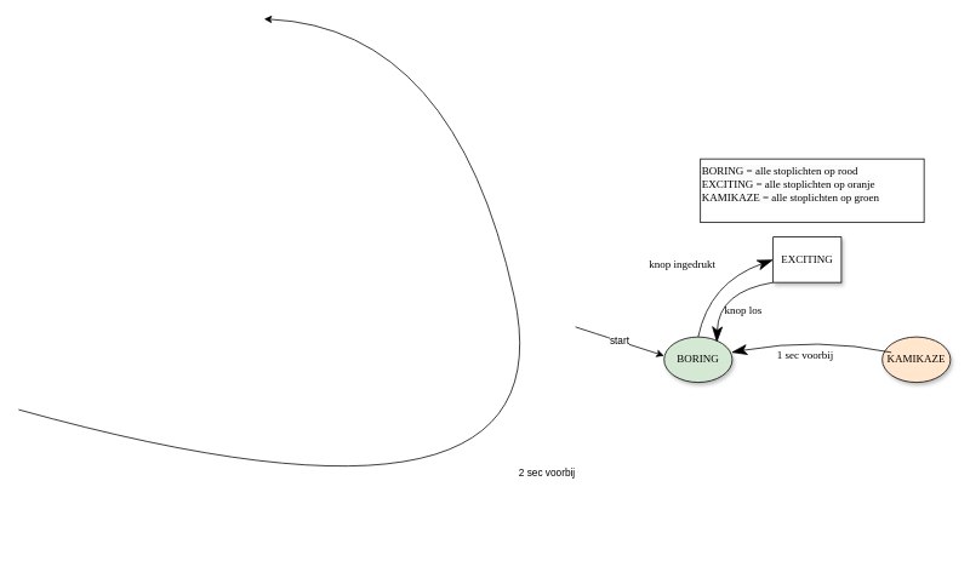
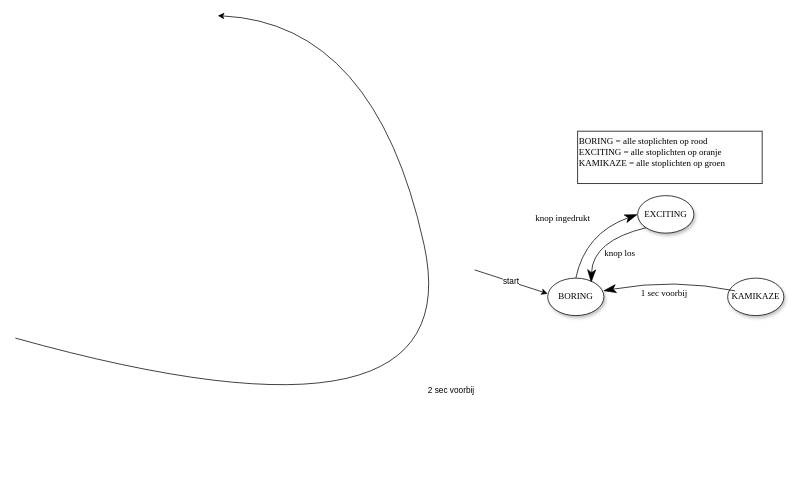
- <mxCell id="4" value="&lt;span&gt;EXCITING&lt;/span&gt;" style="whiteSpace=wrap;html=1;shadow=1;comic=0;labelBackgroundColor=none;strokeWidth=1;fontFamily=Verdana;fontSize=12;align=center;rounded=0;" vertex="1" parent="1"><mxGeometry x="850" y="260" width="75" height="50" as="geometry" /></mxCell>
+ <mxCell id="4" value="&lt;span&gt;EXCITING&lt;/span&gt;" style="ellipse;whiteSpace=wrap;html=1;rounded=0;shadow=1;comic=0;labelBackgroundColor=none;strokeWidth=1;fontFamily=Verdana;fontSize=12;align=center;" vertex="1" parent="1"><mxGeometry x="850" y="260" width="75" height="50" as="geometry" /></mxCell>
- <mxCell id="6" value="&lt;span&gt;BORING&lt;/span&gt;" style="ellipse;whiteSpace=wrap;html=1;rounded=0;shadow=1;comic=0;labelBackgroundColor=none;strokeWidth=1;fontFamily=Verdana;fontSize=12;align=center;fillColor=#d5e8d4;" vertex="1" parent="1"><mxGeometry x="730" y="370" width="75" height="50" as="geometry" /></mxCell>
+ <mxCell id="6" value="&lt;span&gt;BORING&lt;/span&gt;" style="ellipse;whiteSpace=wrap;html=1;rounded=0;shadow=1;comic=0;labelBackgroundColor=none;strokeWidth=1;fontFamily=Verdana;fontSize=12;align=center;" vertex="1" parent="1"><mxGeometry x="730" y="370" width="75" height="50" as="geometry" /></mxCell>
- <mxCell id="5" value="&lt;span&gt;KAMIKAZE&lt;/span&gt;" style="ellipse;whiteSpace=wrap;html=1;rounded=0;shadow=1;comic=0;labelBackgroundColor=none;strokeWidth=1;fontFamily=Verdana;fontSize=12;align=center;fillColor=#ffe6cc;" vertex="1" parent="1"><mxGeometry x="970" y="370" width="75" height="50" as="geometry" /></mxCell>
+ <mxCell id="5" value="&lt;span&gt;KAMIKAZE&lt;/span&gt;" style="ellipse;whiteSpace=wrap;html=1;rounded=0;shadow=1;comic=0;labelBackgroundColor=none;strokeWidth=1;fontFamily=Verdana;fontSize=12;align=center;" vertex="1" parent="1"><mxGeometry x="970" y="370" width="75" height="50" as="geometry" /></mxCell>
